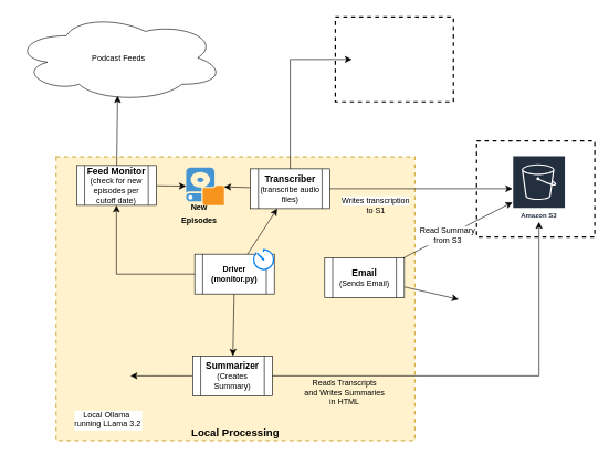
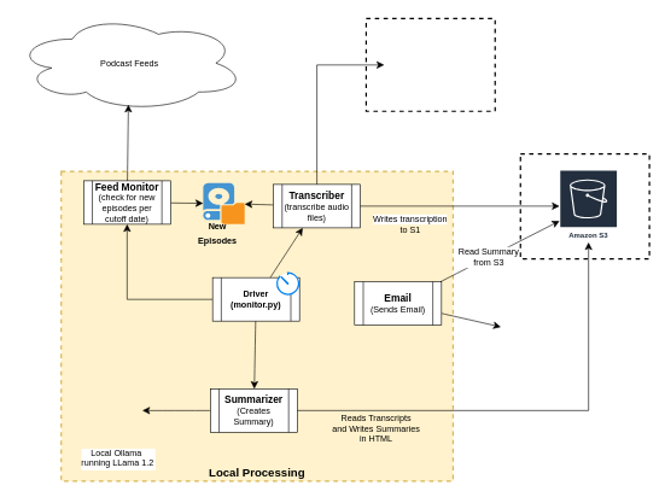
- <mxCell id="20" value="Local Ollama &#10;running LLama 3.2" style="shape=image;verticalLabelPosition=bottom;labelBackgroundColor=default;verticalAlign=top;aspect=fixed;imageAspect=0;image=https://ih1.redbubble.net/image.5611428487.053/bg,f8f8f8-flat,750x,075,f-pad,750x1000,f8f8f8.jpg;" vertex="1" parent="1"><mxGeometry x="128" y="521" width="68" height="90.67" as="geometry" /></mxCell>
+ <mxCell id="20" value="Local Ollama &#10;running LLama 1.2" style="shape=image;verticalLabelPosition=bottom;labelBackgroundColor=default;verticalAlign=top;aspect=fixed;imageAspect=0;image=https://ih1.redbubble.net/image.5611428487.053/bg,f8f8f8-flat,750x,075,f-pad,750x1000,f8f8f8.jpg;" vertex="1" parent="1"><mxGeometry x="128" y="521" width="68" height="90.67" as="geometry" /></mxCell>
